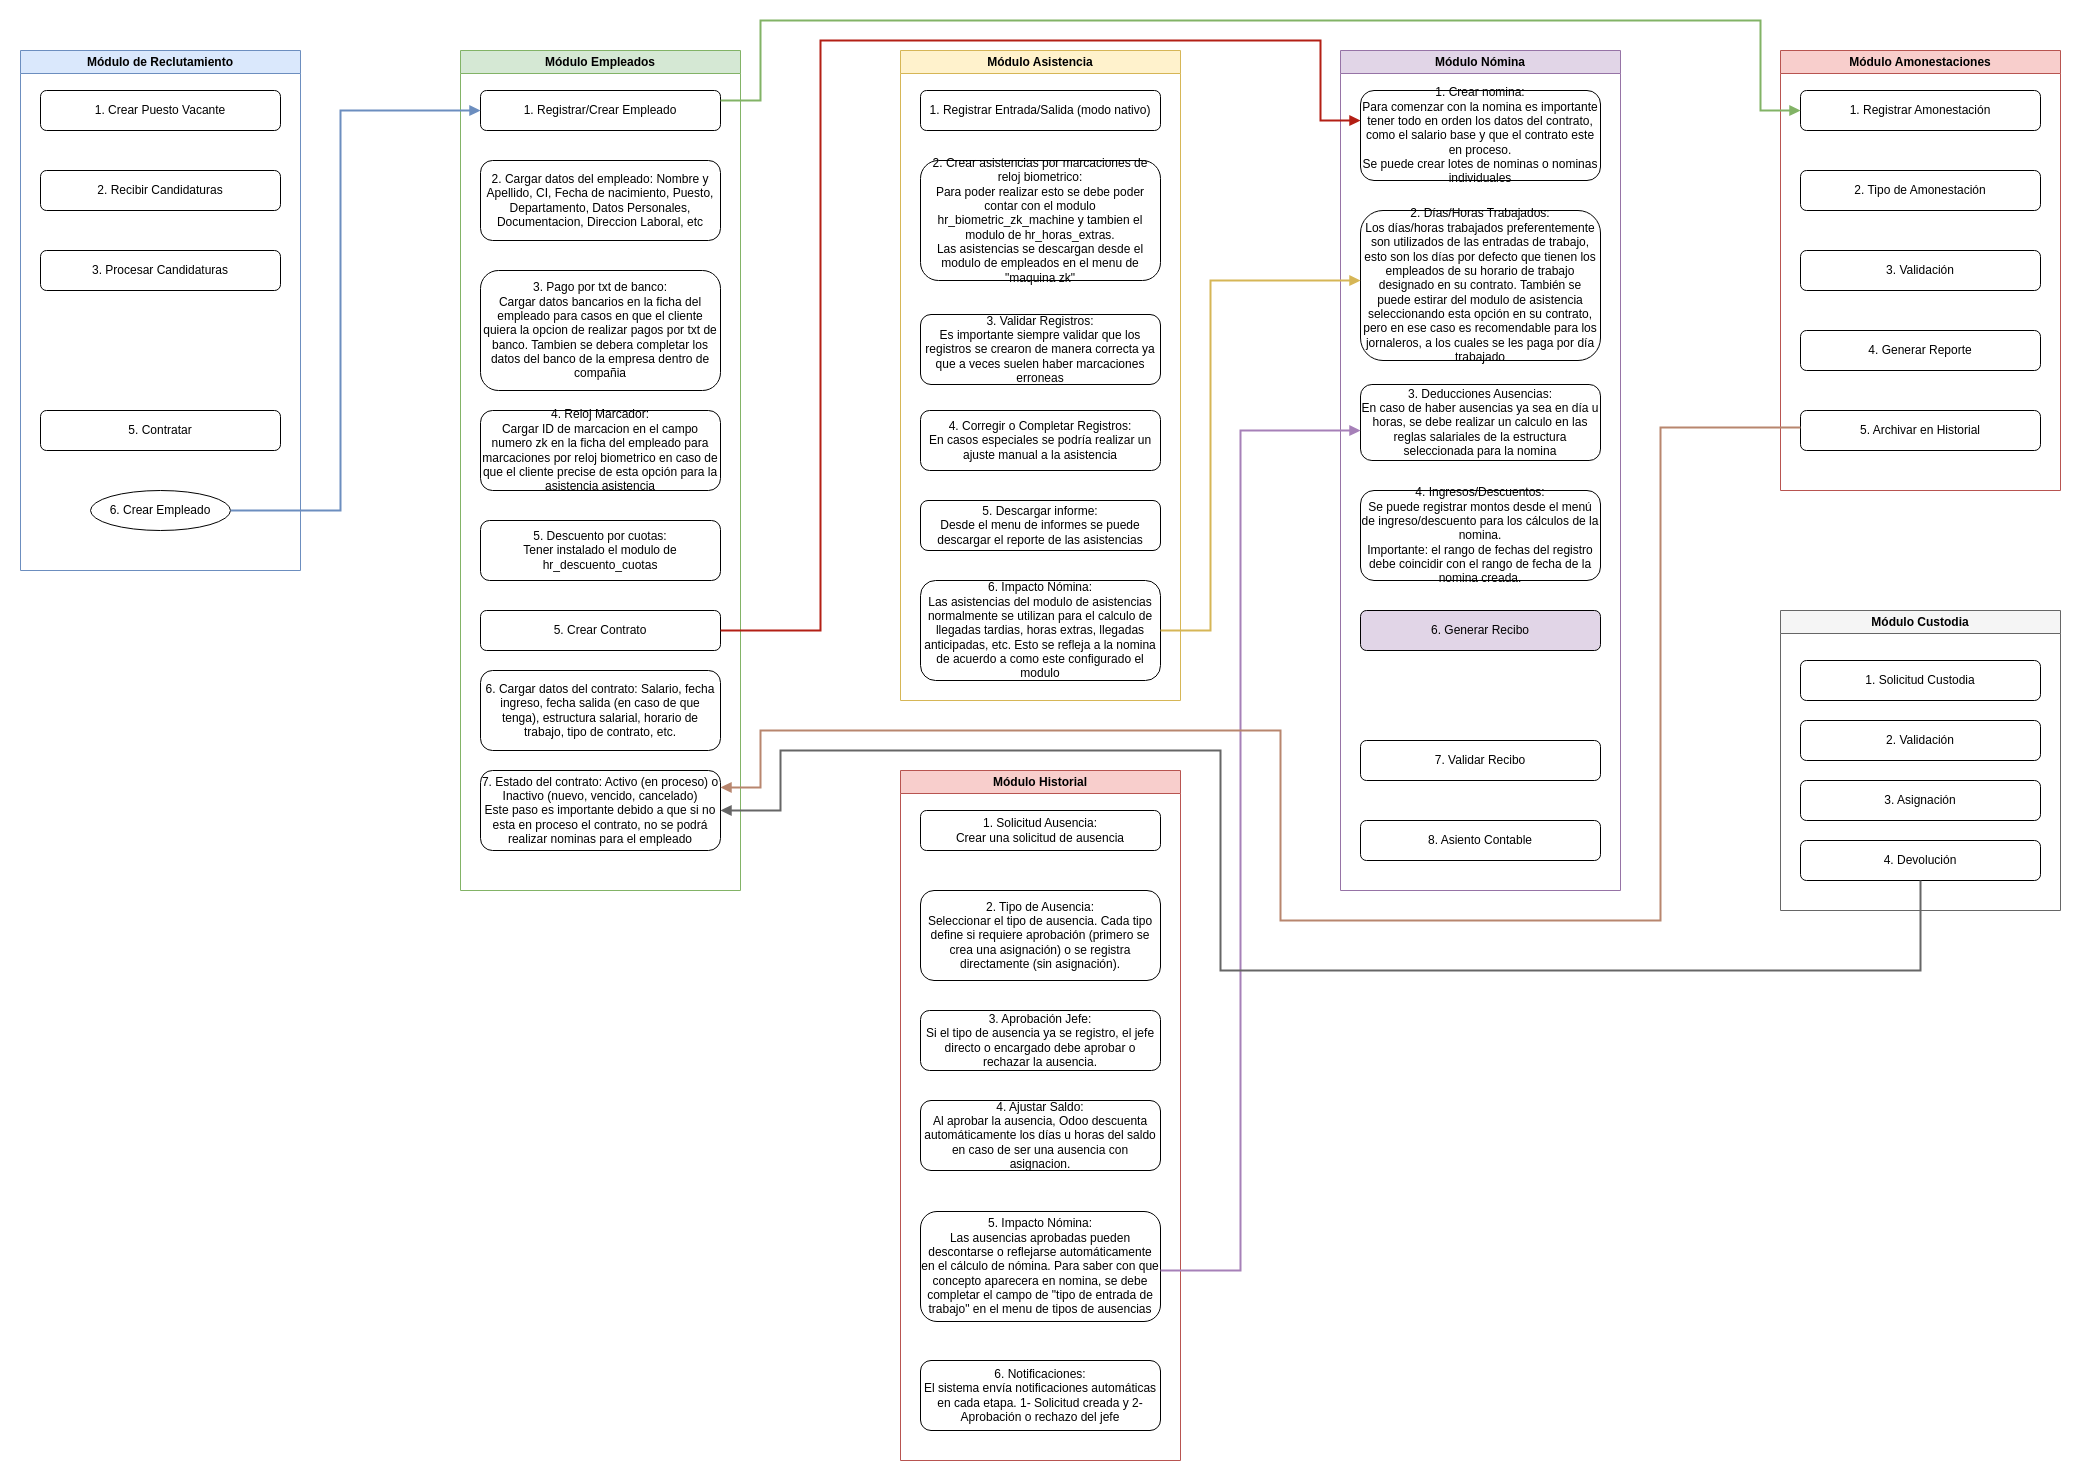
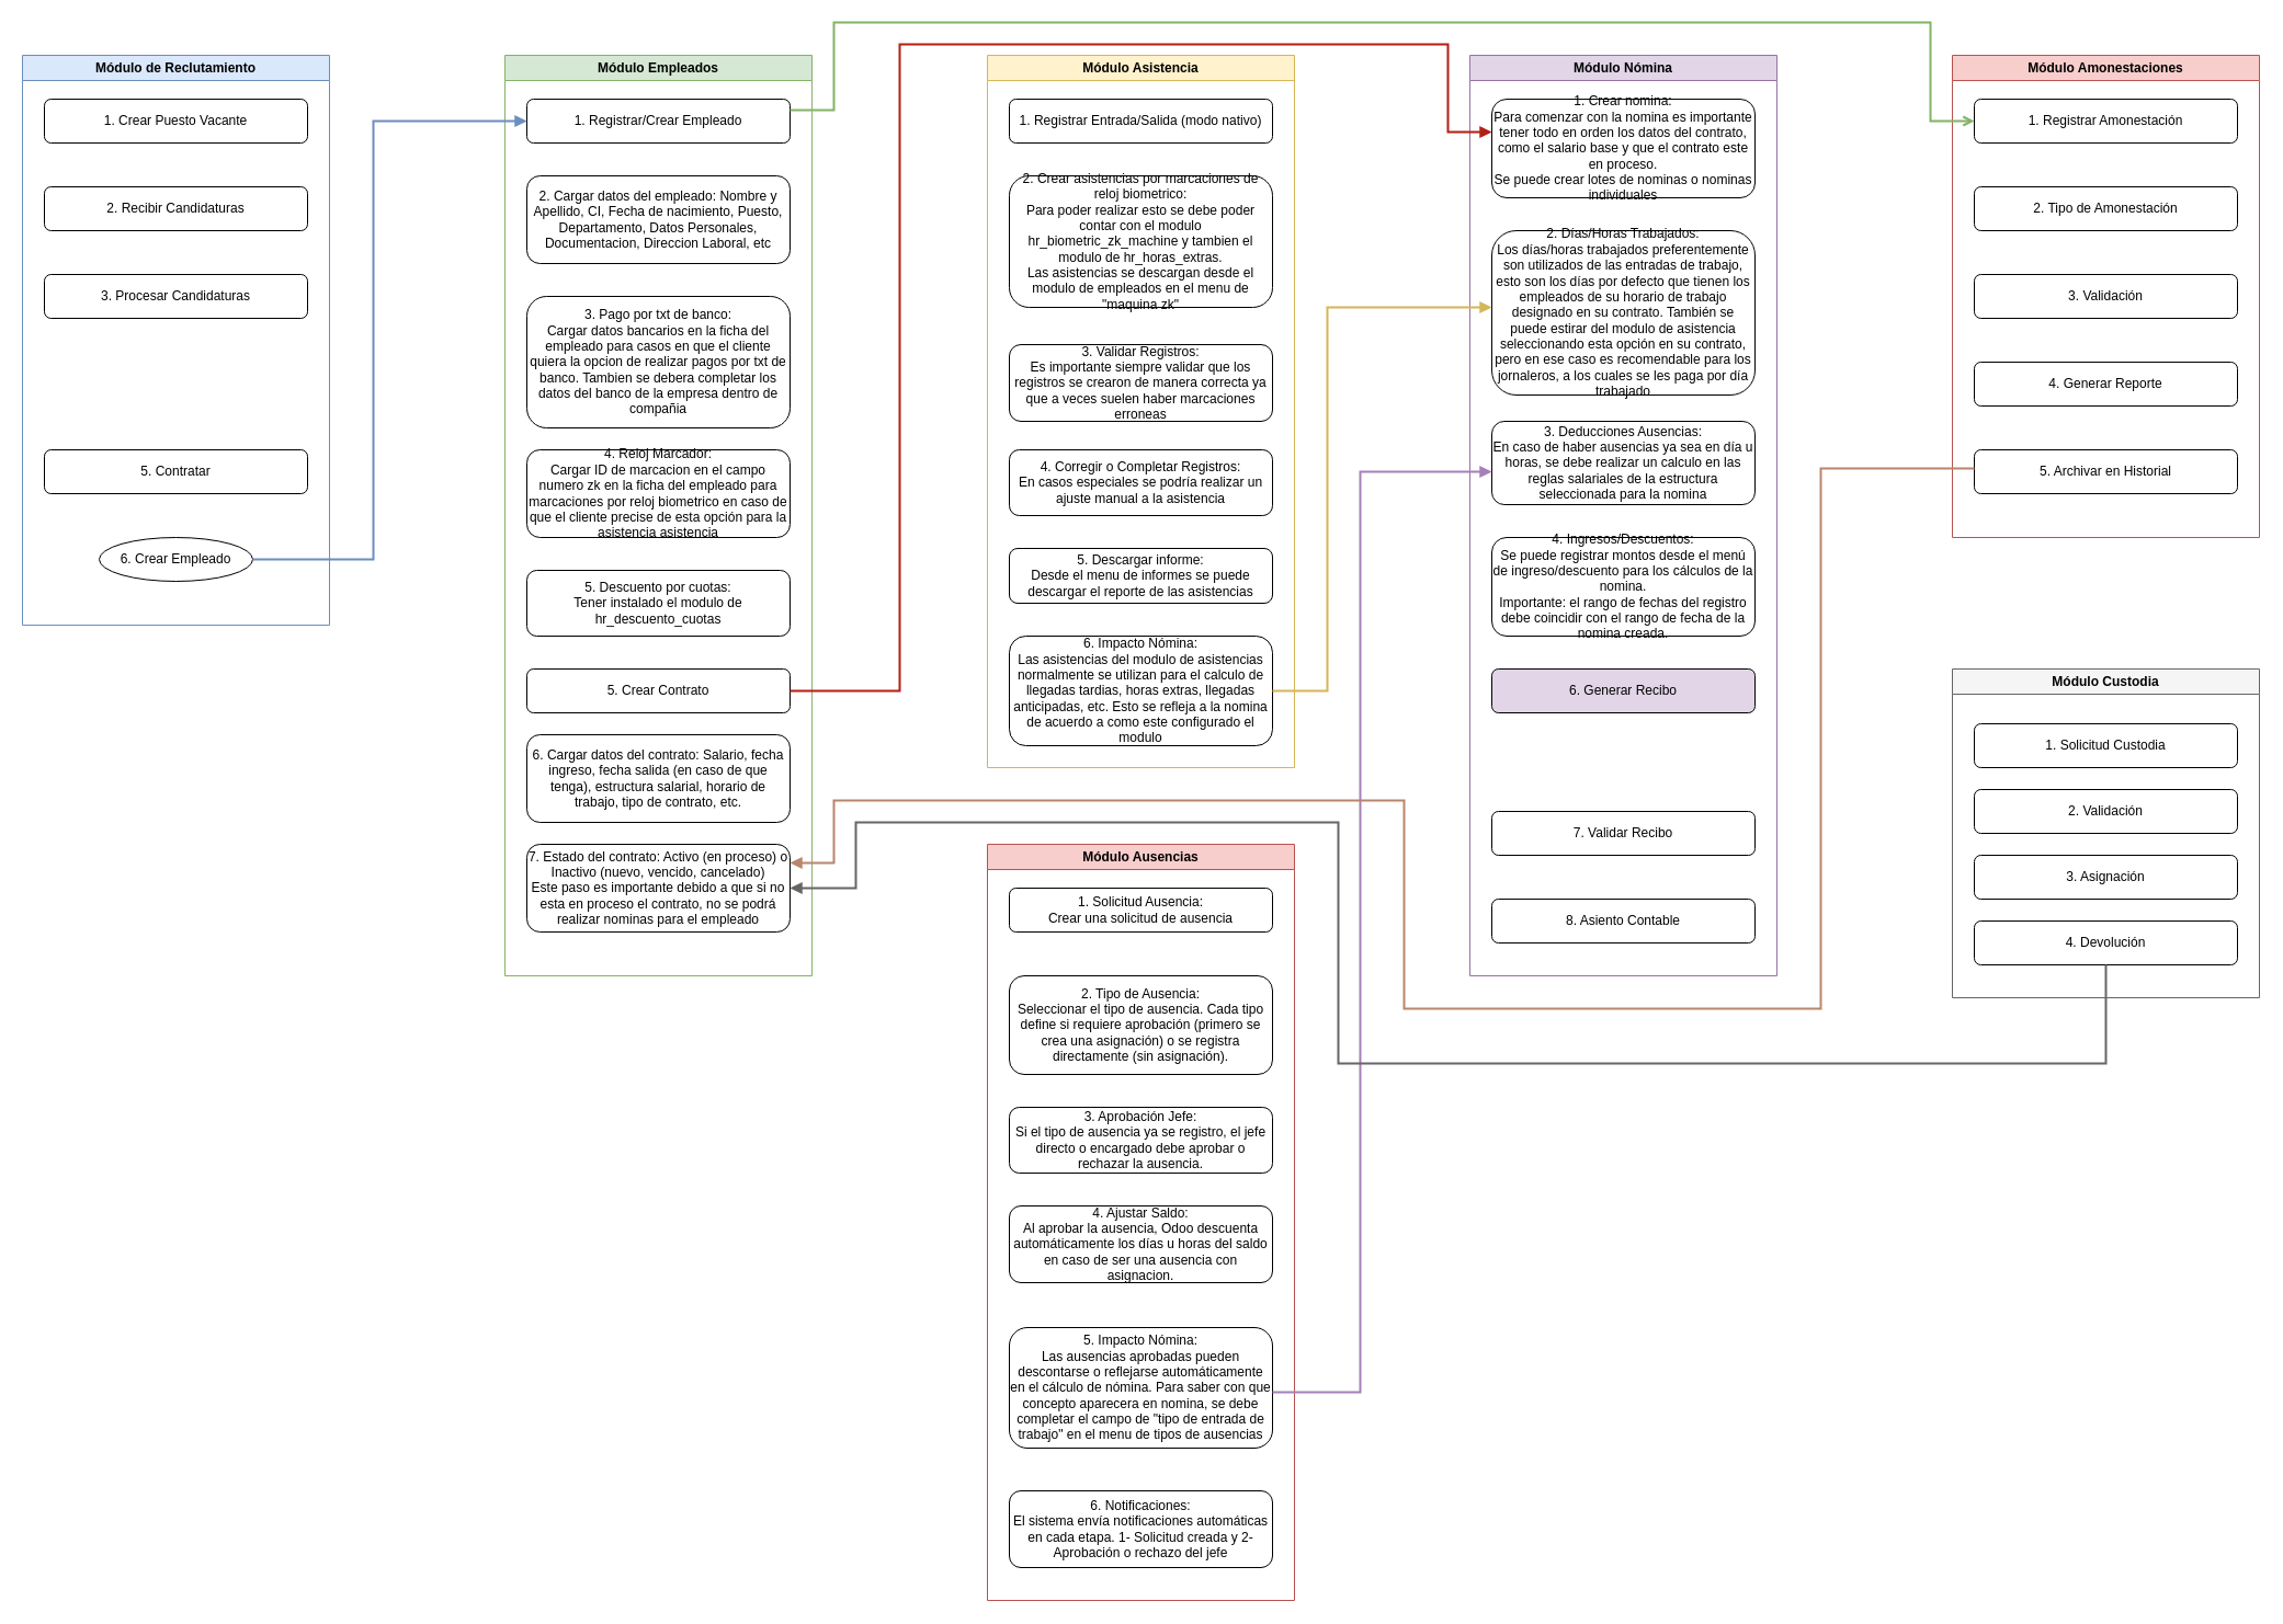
- <mxCell id="54" style="edgeStyle=orthogonalEdgeStyle;rounded=0;endArrow=block;html=1;strokeColor=#82b366;strokeWidth=2;" parent="1" source="9" target="45" edge="1"><mxGeometry relative="1" as="geometry"><Array as="points"><mxPoint x="760" y="100" /><mxPoint x="760" y="20" /><mxPoint x="1760" y="20" /><mxPoint x="1760" y="110" /></Array></mxGeometry></mxCell>
+ <mxCell id="54" style="edgeStyle=orthogonalEdgeStyle;rounded=0;endArrow=open;html=1;strokeColor=#82b366;strokeWidth=2;" parent="1" source="9" target="45" edge="1"><mxGeometry relative="1" as="geometry"><Array as="points"><mxPoint x="760" y="100" /><mxPoint x="760" y="20" /><mxPoint x="1760" y="20" /><mxPoint x="1760" y="110" /></Array></mxGeometry></mxCell>
- <mxCell id="24" value="Módulo Historial" style="swimlane;whiteSpace=wrap;fillColor=#f8cecc;strokeColor=#b85450;" parent="1" vertex="1"><mxGeometry x="900" y="770" width="280" height="690" as="geometry" /></mxCell>
+ <mxCell id="24" value="Módulo Ausencias" style="swimlane;whiteSpace=wrap;fillColor=#f8cecc;strokeColor=#b85450;" parent="1" vertex="1"><mxGeometry x="900" y="770" width="280" height="690" as="geometry" /></mxCell>
